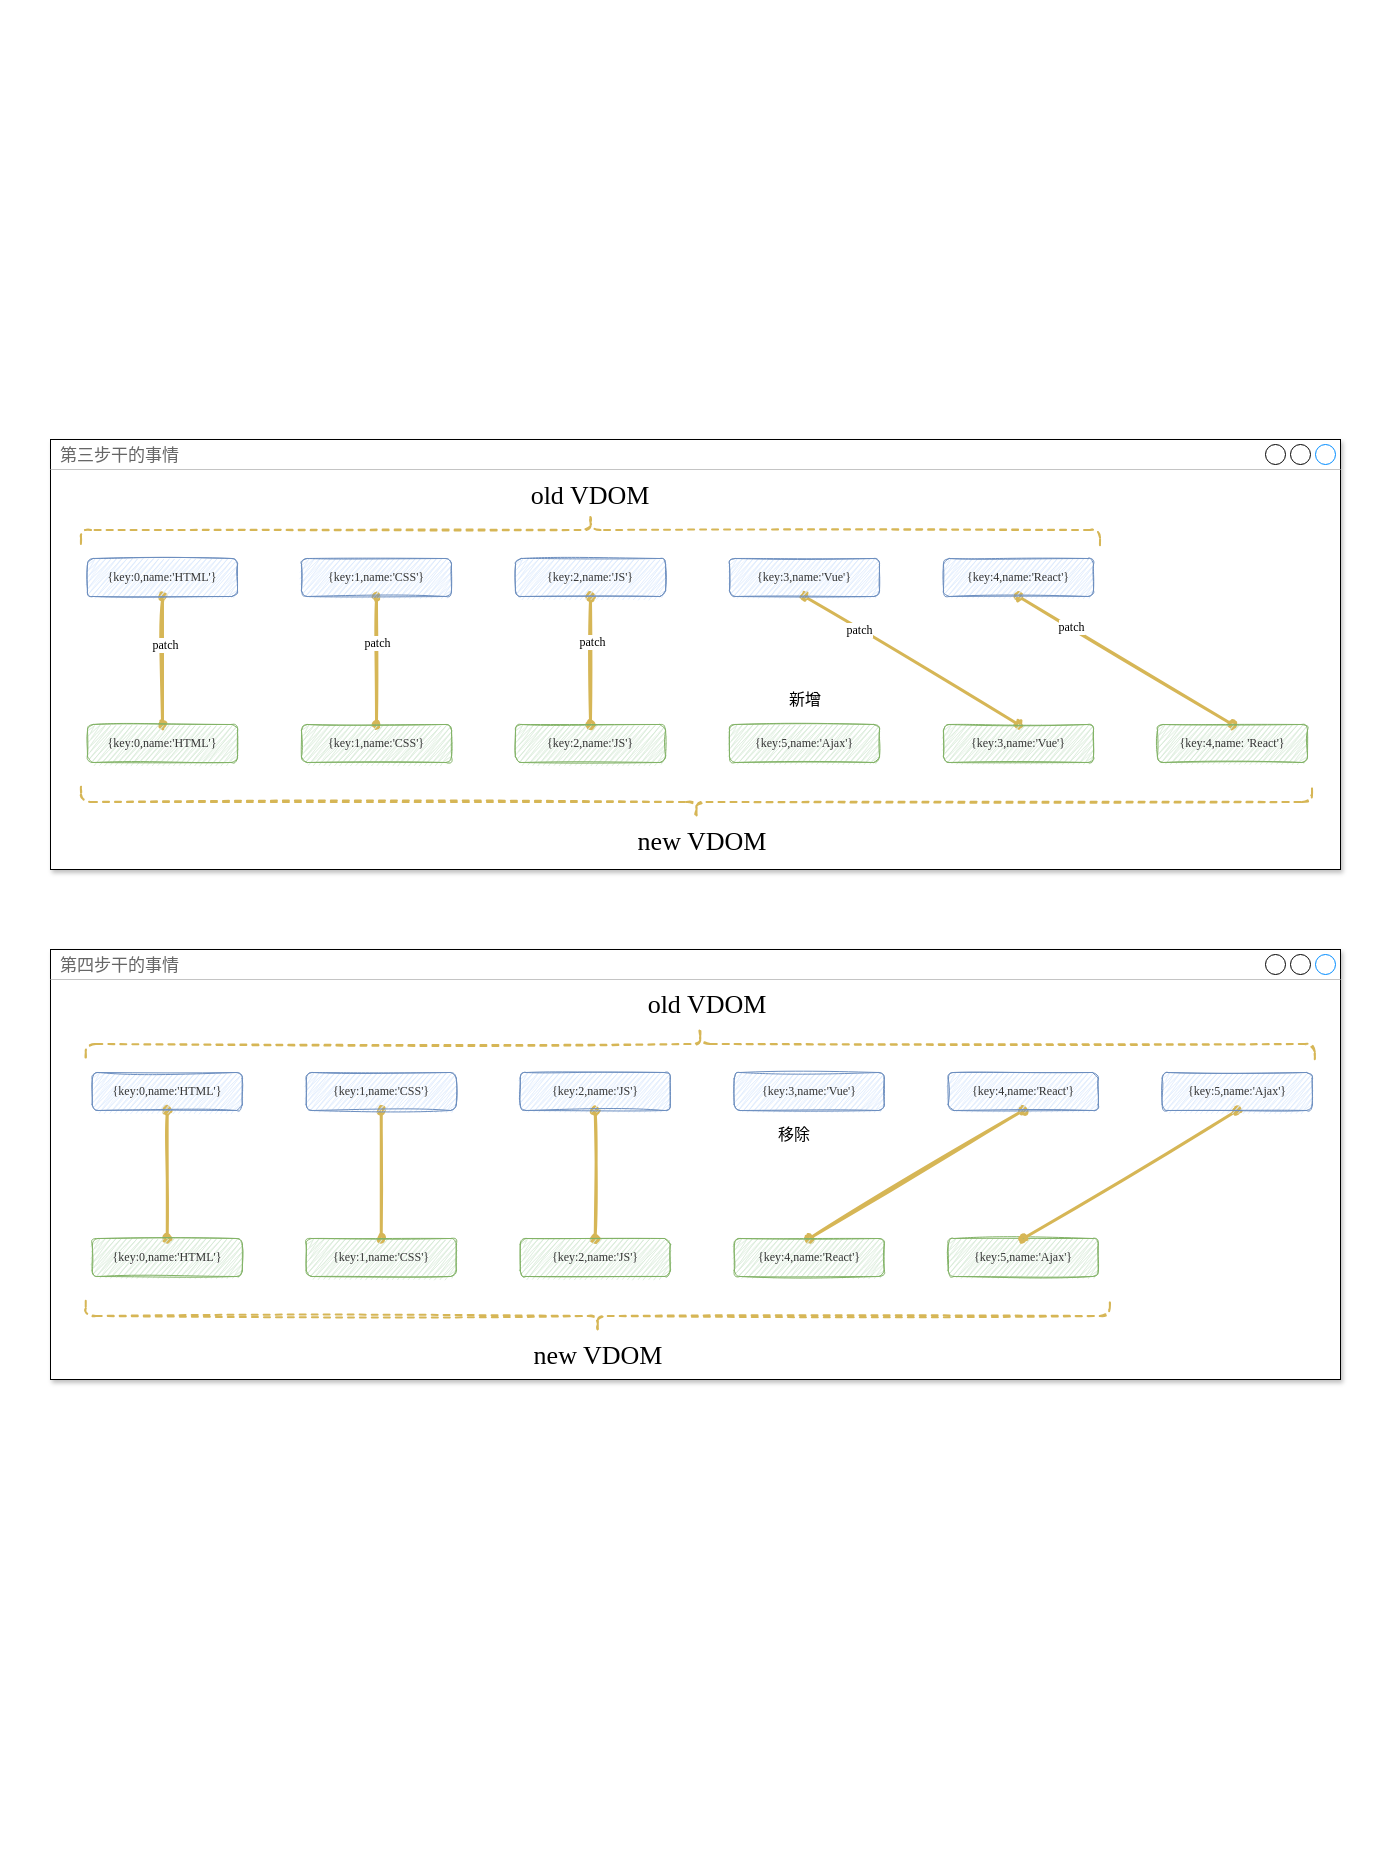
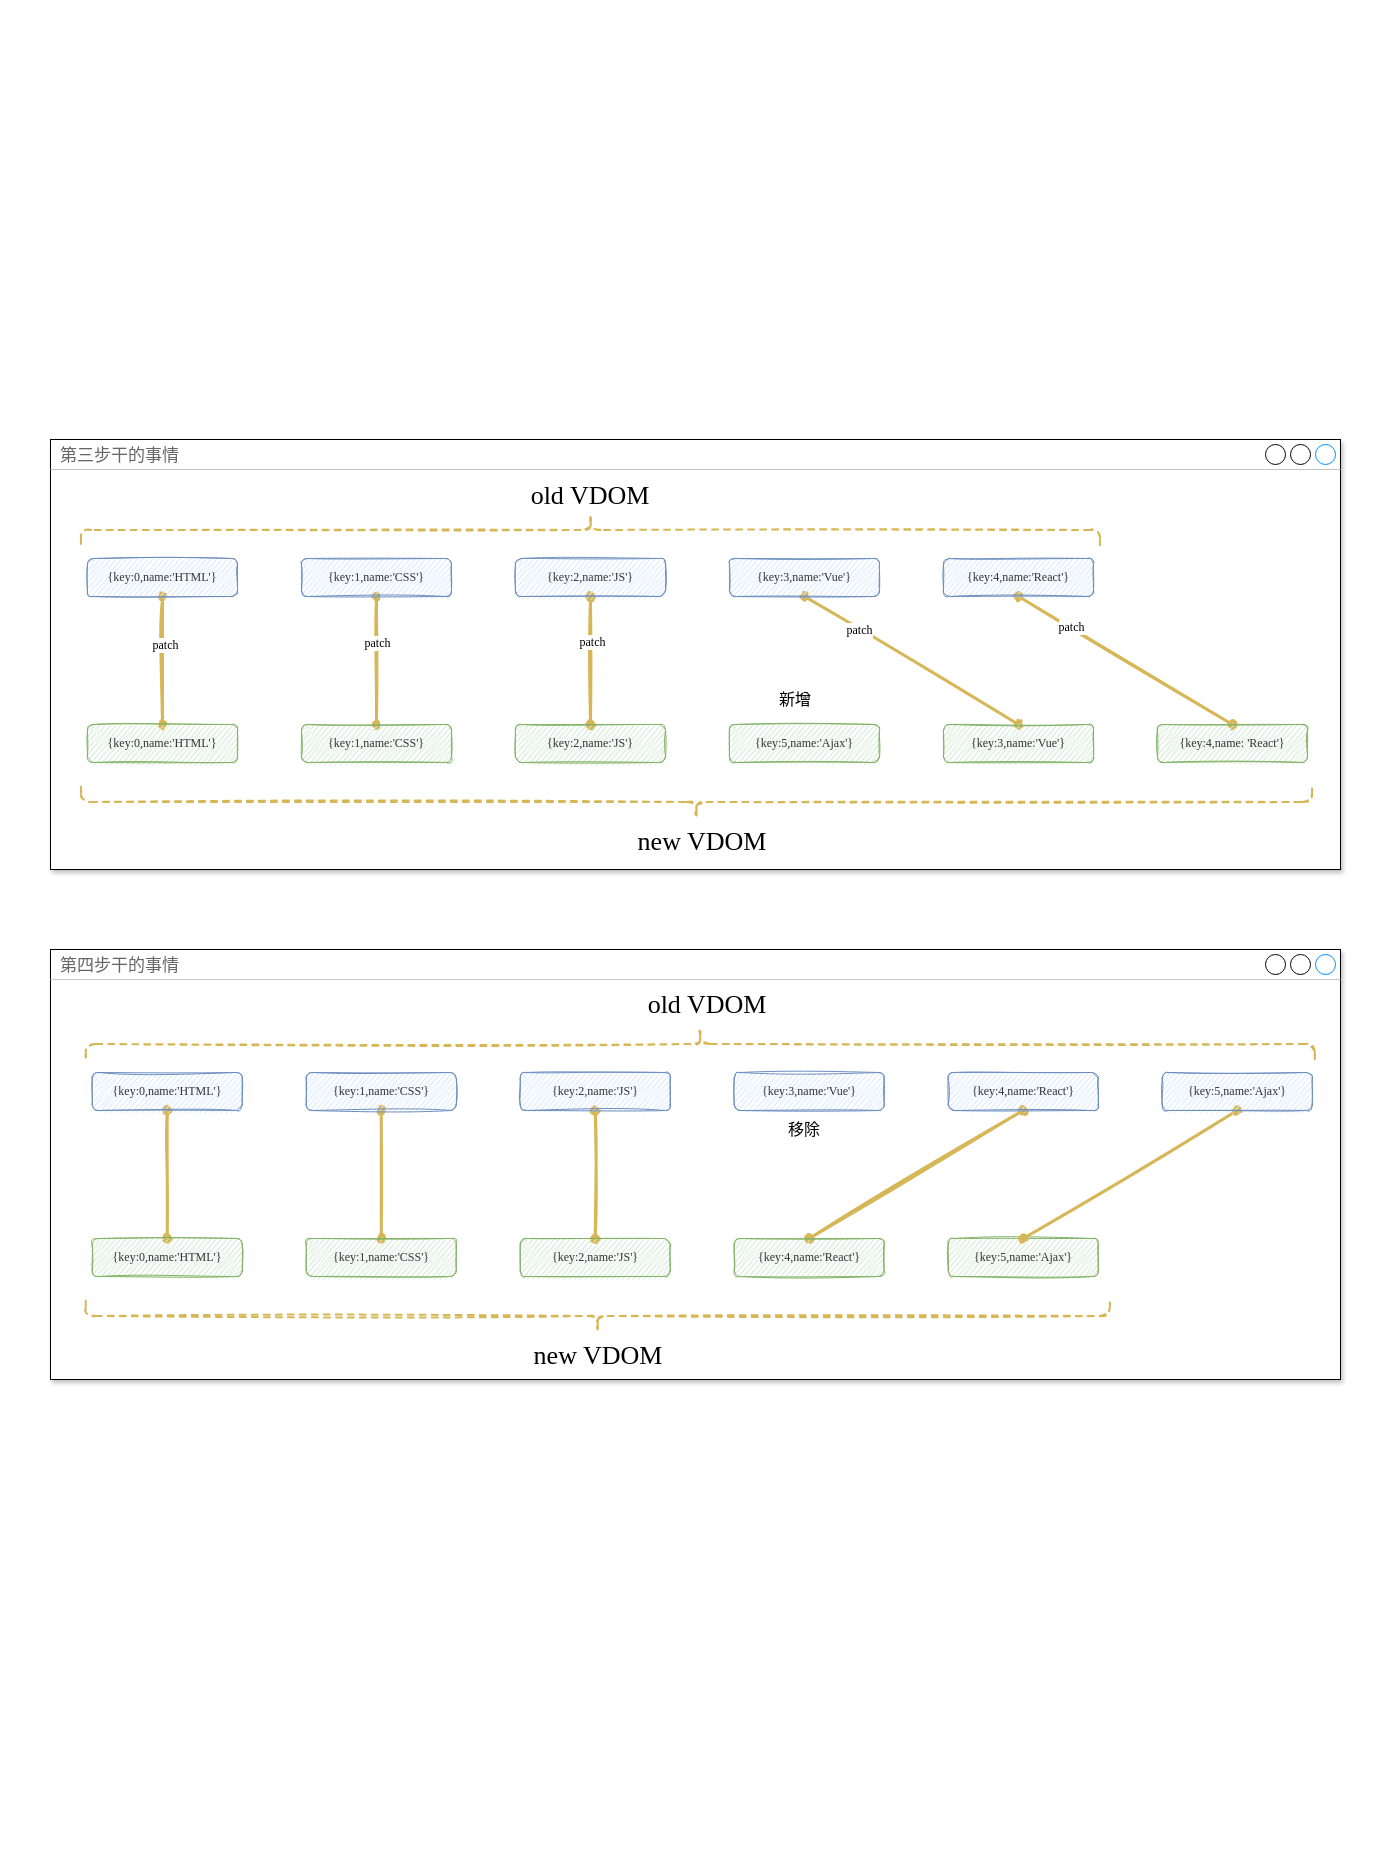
- <mxCell id="50" value="&lt;font style=&quot;font-size: 16px&quot;&gt;新增&lt;/font&gt;" style="text;html=1;strokeColor=none;fillColor=none;align=center;verticalAlign=middle;whiteSpace=wrap;rounded=0;dashed=1;sketch=0;fontFamily=Cascadia Code;fontSize=12;" vertex="1" parent="1"><mxGeometry x="785" y="689" width="40" height="20" as="geometry" /></mxCell>
+ <mxCell id="50" value="&lt;font style=&quot;font-size: 16px&quot;&gt;新增&lt;/font&gt;" style="text;html=1;strokeColor=none;fillColor=none;align=center;verticalAlign=middle;whiteSpace=wrap;rounded=0;dashed=1;sketch=0;fontFamily=Cascadia Code;fontSize=12;" vertex="1" parent="1"><mxGeometry x="775" y="689" width="40" height="20" as="geometry" /></mxCell>
- <mxCell id="51" value="&lt;font style=&quot;font-size: 16px&quot;&gt;移除&lt;/font&gt;" style="text;html=1;strokeColor=none;fillColor=none;align=center;verticalAlign=middle;whiteSpace=wrap;rounded=0;dashed=1;sketch=0;fontFamily=Cascadia Code;fontSize=12;" vertex="1" parent="1"><mxGeometry x="774" y="1124" width="40" height="20" as="geometry" /></mxCell>
+ <mxCell id="51" value="&lt;font style=&quot;font-size: 16px&quot;&gt;移除&lt;/font&gt;" style="text;html=1;strokeColor=none;fillColor=none;align=center;verticalAlign=middle;whiteSpace=wrap;rounded=0;dashed=1;sketch=0;fontFamily=Cascadia Code;fontSize=12;" vertex="1" parent="1"><mxGeometry x="784" y="1119" width="40" height="20" as="geometry" /></mxCell>
